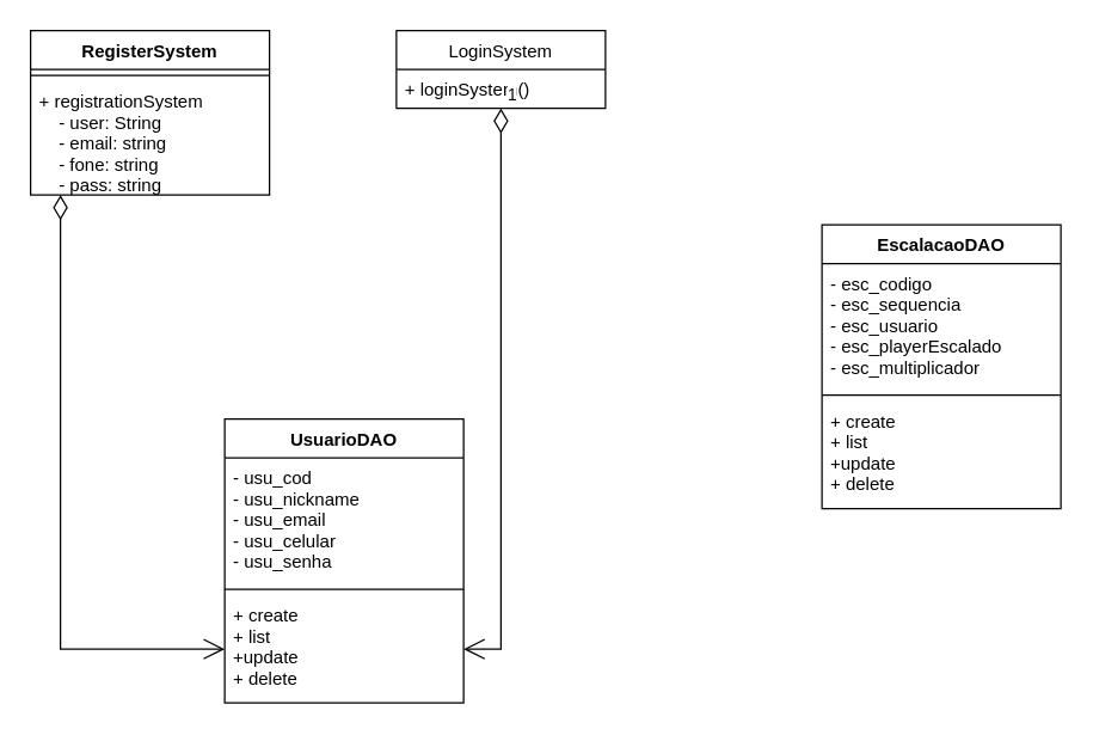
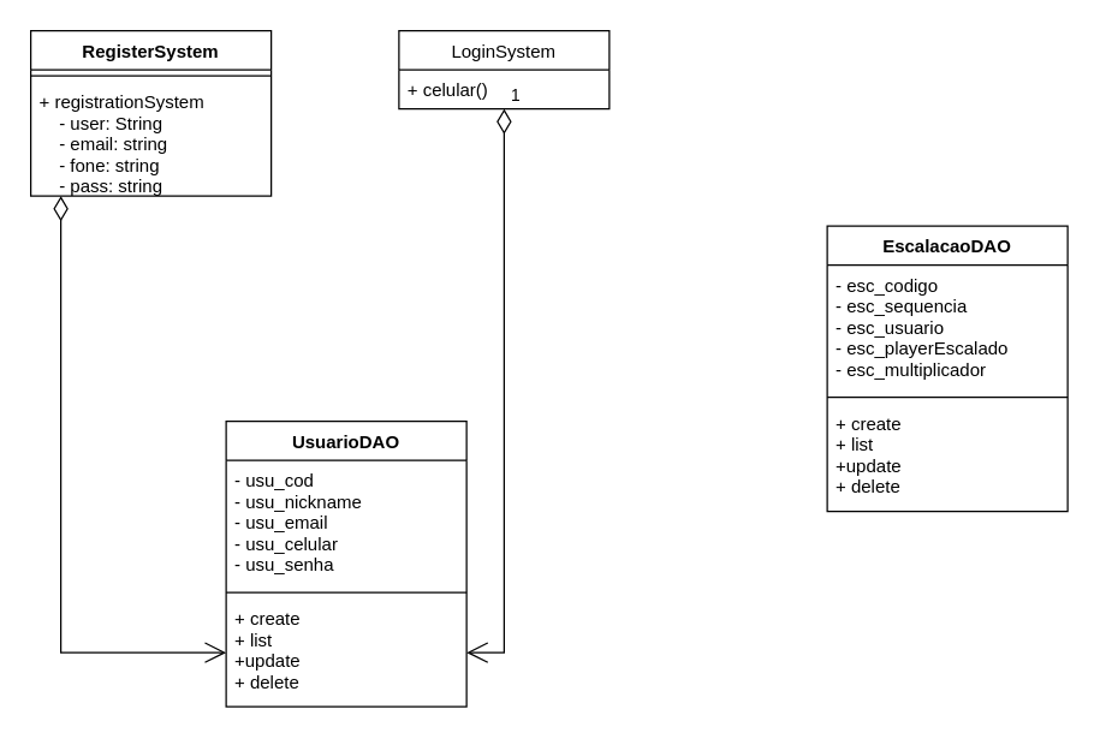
- <mxCell id="3" value="+ loginSystem()" style="text;strokeColor=none;fillColor=none;align=left;verticalAlign=top;spacingLeft=4;spacingRight=4;overflow=hidden;rotatable=0;points=[[0,0.5],[1,0.5]];portConstraint=eastwest;" vertex="1" parent="2"><mxGeometry y="26" width="140" height="26" as="geometry" /></mxCell>
+ <mxCell id="3" value="+ celular()" style="text;strokeColor=none;fillColor=none;align=left;verticalAlign=top;spacingLeft=4;spacingRight=4;overflow=hidden;rotatable=0;points=[[0,0.5],[1,0.5]];portConstraint=eastwest;" vertex="1" parent="2"><mxGeometry y="26" width="140" height="26" as="geometry" /></mxCell>
